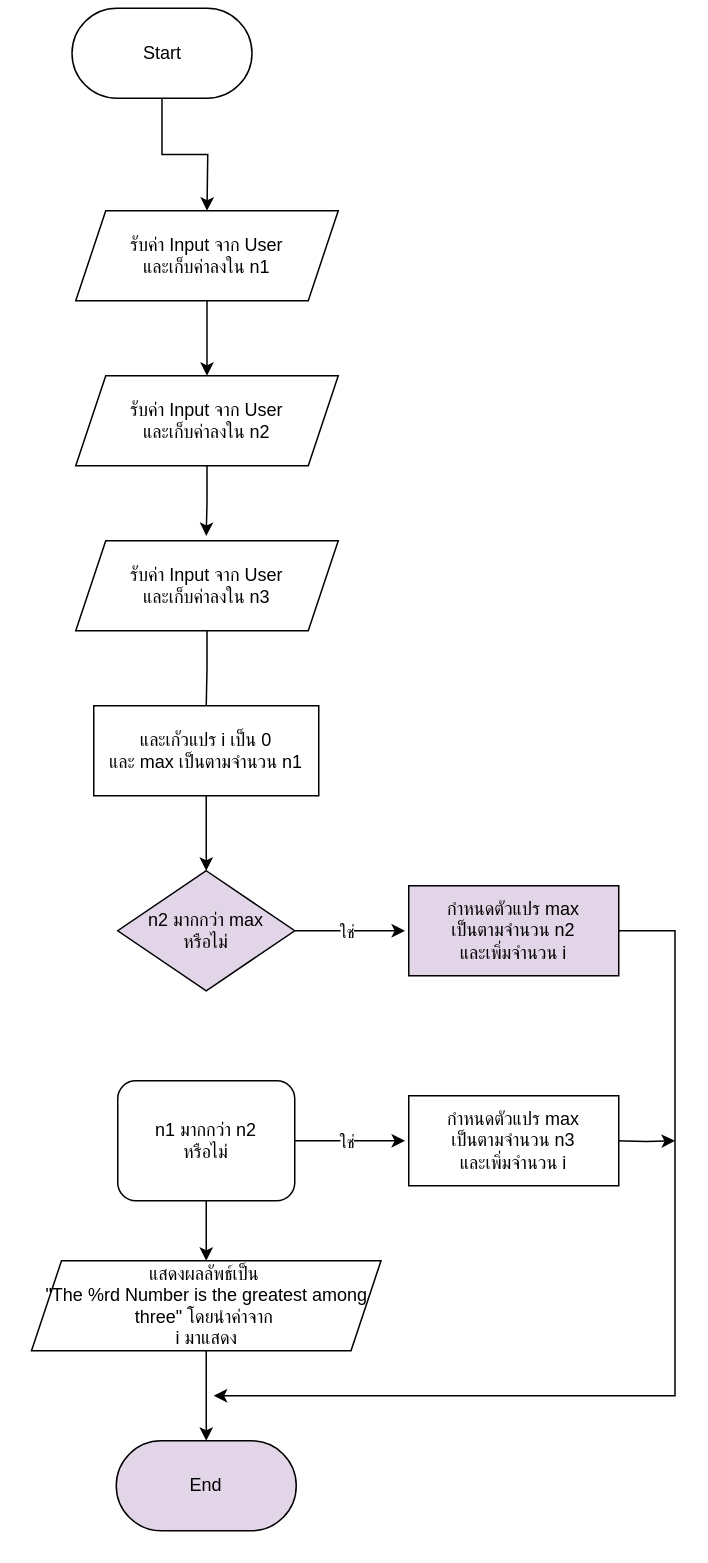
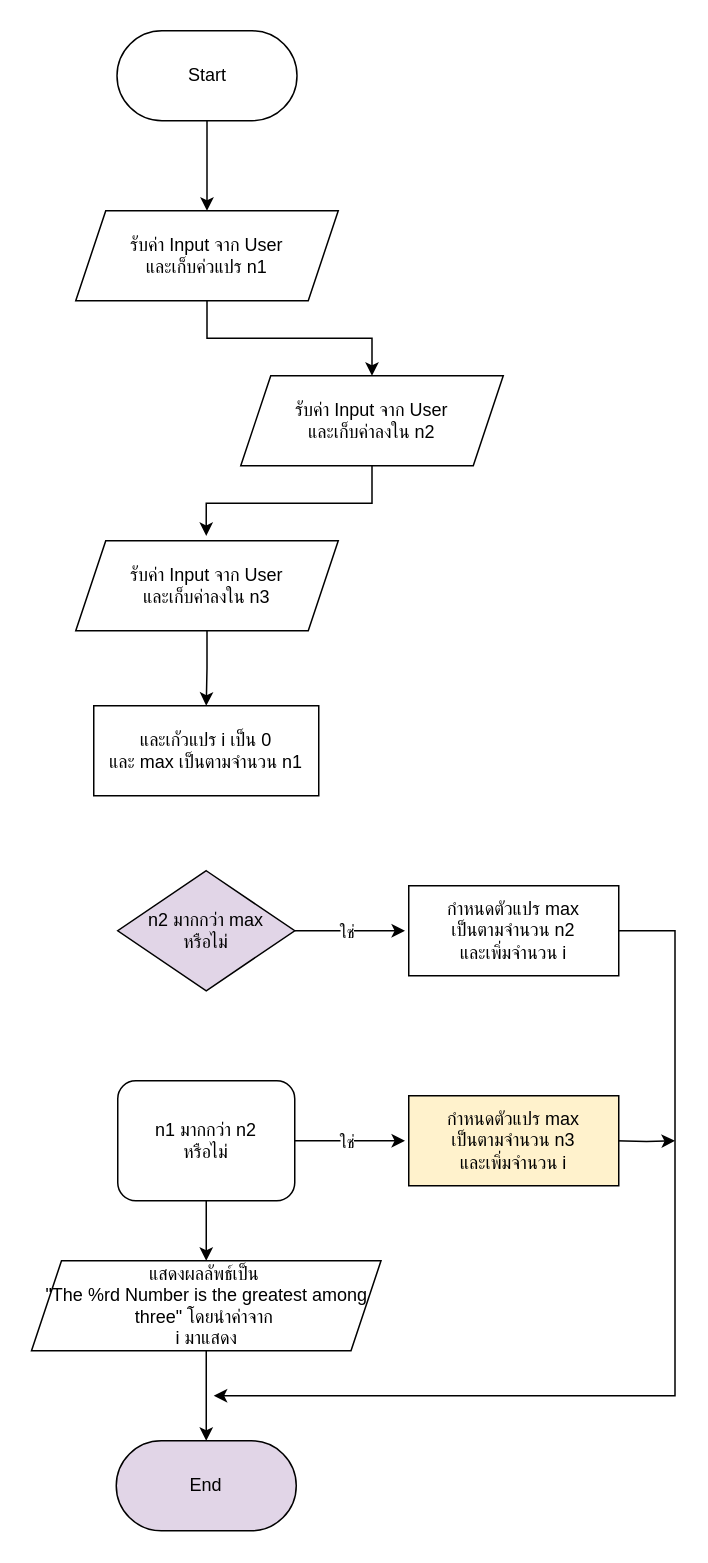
- <mxCell id="3" value="Start" style="rounded=1;whiteSpace=wrap;html=1;arcSize=50;" vertex="1" parent="1"><mxGeometry x="47.5" y="5" width="120" height="60" as="geometry" /></mxCell>
+ <mxCell id="3" value="Start" style="rounded=1;whiteSpace=wrap;html=1;arcSize=50;" vertex="1" parent="1"><mxGeometry x="77.5" y="20" width="120" height="60" as="geometry" /></mxCell>
- <mxCell id="17" value="รับค่า Input จาก User&lt;div&gt;และเก็บค่าลงใน n1&lt;/div&gt;" style="shape=parallelogram;perimeter=parallelogramPerimeter;whiteSpace=wrap;html=1;fixedSize=1;" vertex="1" parent="1"><mxGeometry x="50" y="140" width="175" height="60" as="geometry" /></mxCell>
+ <mxCell id="17" value="รับค่า Input จาก User&lt;div&gt;และเก็บค่วแปร n1&lt;/div&gt;" style="shape=parallelogram;perimeter=parallelogramPerimeter;whiteSpace=wrap;html=1;fixedSize=1;" vertex="1" parent="1"><mxGeometry x="50" y="140" width="175" height="60" as="geometry" /></mxCell>
- <mxCell id="18" value="รับค่า Input จาก User&lt;div&gt;และเก็บค่าลงใน n2&lt;/div&gt;" style="shape=parallelogram;perimeter=parallelogramPerimeter;whiteSpace=wrap;html=1;fixedSize=1;" vertex="1" parent="1"><mxGeometry x="50" y="250" width="175" height="60" as="geometry" /></mxCell>
+ <mxCell id="18" value="รับค่า Input จาก User&lt;div&gt;และเก็บค่าลงใน n2&lt;/div&gt;" style="shape=parallelogram;perimeter=parallelogramPerimeter;whiteSpace=wrap;html=1;fixedSize=1;" vertex="1" parent="1"><mxGeometry x="160" y="250" width="175" height="60" as="geometry" /></mxCell>
- <mxCell id="19" style="edgeStyle=orthogonalEdgeStyle;rounded=0;orthogonalLoop=1;jettySize=auto;html=1;exitX=0.5;exitY=1;exitDx=0;exitDy=0;entryX=0.5;entryY=0;entryDx=0;entryDy=0;endArrow=none;" edge="1" parent="1" source="20" target="23"><mxGeometry relative="1" as="geometry" /></mxCell>
+ <mxCell id="19" style="edgeStyle=orthogonalEdgeStyle;rounded=0;orthogonalLoop=1;jettySize=auto;html=1;exitX=0.5;exitY=1;exitDx=0;exitDy=0;entryX=0.5;entryY=0;entryDx=0;entryDy=0;" edge="1" parent="1" source="20" target="23"><mxGeometry relative="1" as="geometry" /></mxCell>
- <mxCell id="22" style="edgeStyle=orthogonalEdgeStyle;rounded=0;orthogonalLoop=1;jettySize=auto;html=1;exitX=0.5;exitY=1;exitDx=0;exitDy=0;entryX=0.5;entryY=0;entryDx=0;entryDy=0;" edge="1" parent="1" source="23" target="6"><mxGeometry relative="1" as="geometry" /></mxCell>
- <mxCell id="24" value="กำหนดตัวแปร max&lt;div&gt;เป็นตามจำนวน n2&lt;/div&gt;&lt;div&gt;และเพิ่มจำนวน i&lt;/div&gt;" style="rounded=0;whiteSpace=wrap;html=1;fillColor=#e1d5e7;" vertex="1" parent="1"><mxGeometry x="272" y="590" width="140" height="60" as="geometry" /></mxCell>
+ <mxCell id="24" value="กำหนดตัวแปร max&lt;div&gt;เป็นตามจำนวน n2&lt;/div&gt;&lt;div&gt;และเพิ่มจำนวน i&lt;/div&gt;" style="rounded=0;whiteSpace=wrap;html=1;" vertex="1" parent="1"><mxGeometry x="272" y="590" width="140" height="60" as="geometry" /></mxCell>
- <mxCell id="25" value="กำหนดตัวแปร max&lt;div&gt;เป็นตามจำนวน n3&lt;/div&gt;&lt;div&gt;และเพิ่มจำนวน i&lt;/div&gt;" style="rounded=0;whiteSpace=wrap;html=1;" vertex="1" parent="1"><mxGeometry x="272" y="730" width="140" height="60" as="geometry" /></mxCell>
+ <mxCell id="25" value="กำหนดตัวแปร max&lt;div&gt;เป็นตามจำนวน n3&lt;/div&gt;&lt;div&gt;และเพิ่มจำนวน i&lt;/div&gt;" style="rounded=0;whiteSpace=wrap;html=1;fillColor=#fff2cc;" vertex="1" parent="1"><mxGeometry x="272" y="730" width="140" height="60" as="geometry" /></mxCell>
